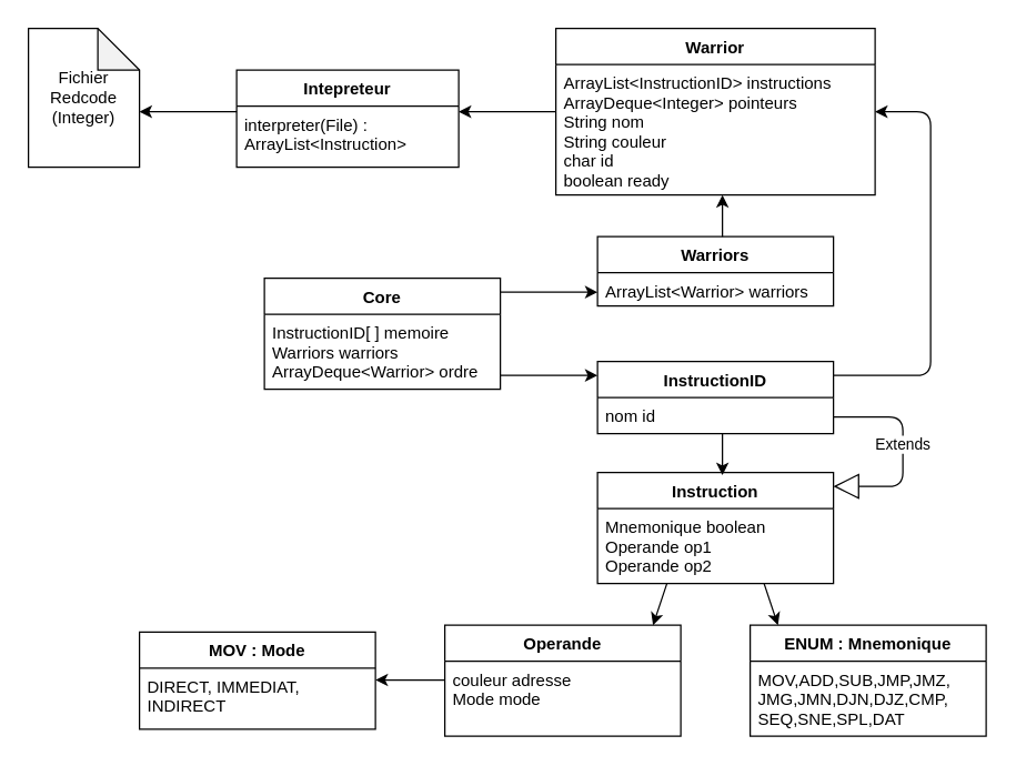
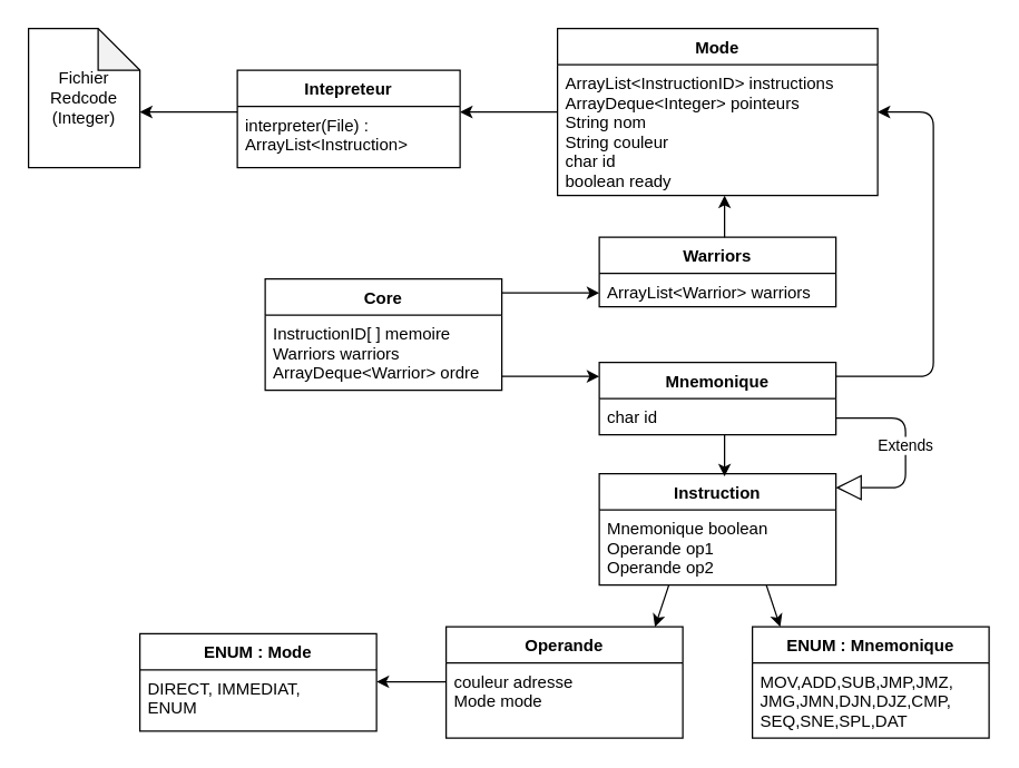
- <mxCell id="6" value="Warrior" style="swimlane;fontStyle=1;align=center;verticalAlign=top;childLayout=stackLayout;horizontal=1;startSize=26;horizontalStack=0;resizeParent=1;resizeParentMax=0;resizeLast=0;collapsible=1;marginBottom=0;" vertex="1" parent="1"><mxGeometry x="400" y="20" width="230" height="120" as="geometry" /></mxCell>
+ <mxCell id="6" value="Mode" style="swimlane;fontStyle=1;align=center;verticalAlign=top;childLayout=stackLayout;horizontal=1;startSize=26;horizontalStack=0;resizeParent=1;resizeParentMax=0;resizeLast=0;collapsible=1;marginBottom=0;" vertex="1" parent="1"><mxGeometry x="400" y="20" width="230" height="120" as="geometry" /></mxCell>
- <mxCell id="14" value="InstructionID" style="swimlane;fontStyle=1;childLayout=stackLayout;horizontal=1;startSize=26;fillColor=none;horizontalStack=0;resizeParent=1;resizeParentMax=0;resizeLast=0;collapsible=1;marginBottom=0;" vertex="1" parent="1"><mxGeometry x="430" y="260" width="170" height="52" as="geometry" /></mxCell>
+ <mxCell id="14" value="Mnemonique" style="swimlane;fontStyle=1;childLayout=stackLayout;horizontal=1;startSize=26;fillColor=none;horizontalStack=0;resizeParent=1;resizeParentMax=0;resizeLast=0;collapsible=1;marginBottom=0;" vertex="1" parent="1"><mxGeometry x="430" y="260" width="170" height="52" as="geometry" /></mxCell>
- <mxCell id="15" value="nom id" style="text;strokeColor=none;fillColor=none;align=left;verticalAlign=top;spacingLeft=4;spacingRight=4;overflow=hidden;rotatable=0;points=[[0,0.5],[1,0.5]];portConstraint=eastwest;" vertex="1" parent="14"><mxGeometry y="26" width="170" height="26" as="geometry" /></mxCell>
+ <mxCell id="15" value="char id" style="text;strokeColor=none;fillColor=none;align=left;verticalAlign=top;spacingLeft=4;spacingRight=4;overflow=hidden;rotatable=0;points=[[0,0.5],[1,0.5]];portConstraint=eastwest;" vertex="1" parent="14"><mxGeometry y="26" width="170" height="26" as="geometry" /></mxCell>
- <mxCell id="26" value="MOV : Mode" style="swimlane;fontStyle=1;childLayout=stackLayout;horizontal=1;startSize=26;fillColor=none;horizontalStack=0;resizeParent=1;resizeParentMax=0;resizeLast=0;collapsible=1;marginBottom=0;" vertex="1" parent="1"><mxGeometry x="100" y="455" width="170" height="70" as="geometry" /></mxCell>
+ <mxCell id="26" value="ENUM : Mode" style="swimlane;fontStyle=1;childLayout=stackLayout;horizontal=1;startSize=26;fillColor=none;horizontalStack=0;resizeParent=1;resizeParentMax=0;resizeLast=0;collapsible=1;marginBottom=0;" vertex="1" parent="1"><mxGeometry x="100" y="455" width="170" height="70" as="geometry" /></mxCell>
- <mxCell id="27" value="DIRECT, IMMEDIAT,&#10;INDIRECT" style="text;strokeColor=none;fillColor=none;align=left;verticalAlign=top;spacingLeft=4;spacingRight=4;overflow=hidden;rotatable=0;points=[[0,0.5],[1,0.5]];portConstraint=eastwest;" vertex="1" parent="26"><mxGeometry y="26" width="170" height="44" as="geometry" /></mxCell>
+ <mxCell id="27" value="DIRECT, IMMEDIAT,&#10;ENUM" style="text;strokeColor=none;fillColor=none;align=left;verticalAlign=top;spacingLeft=4;spacingRight=4;overflow=hidden;rotatable=0;points=[[0,0.5],[1,0.5]];portConstraint=eastwest;" vertex="1" parent="26"><mxGeometry y="26" width="170" height="44" as="geometry" /></mxCell>
